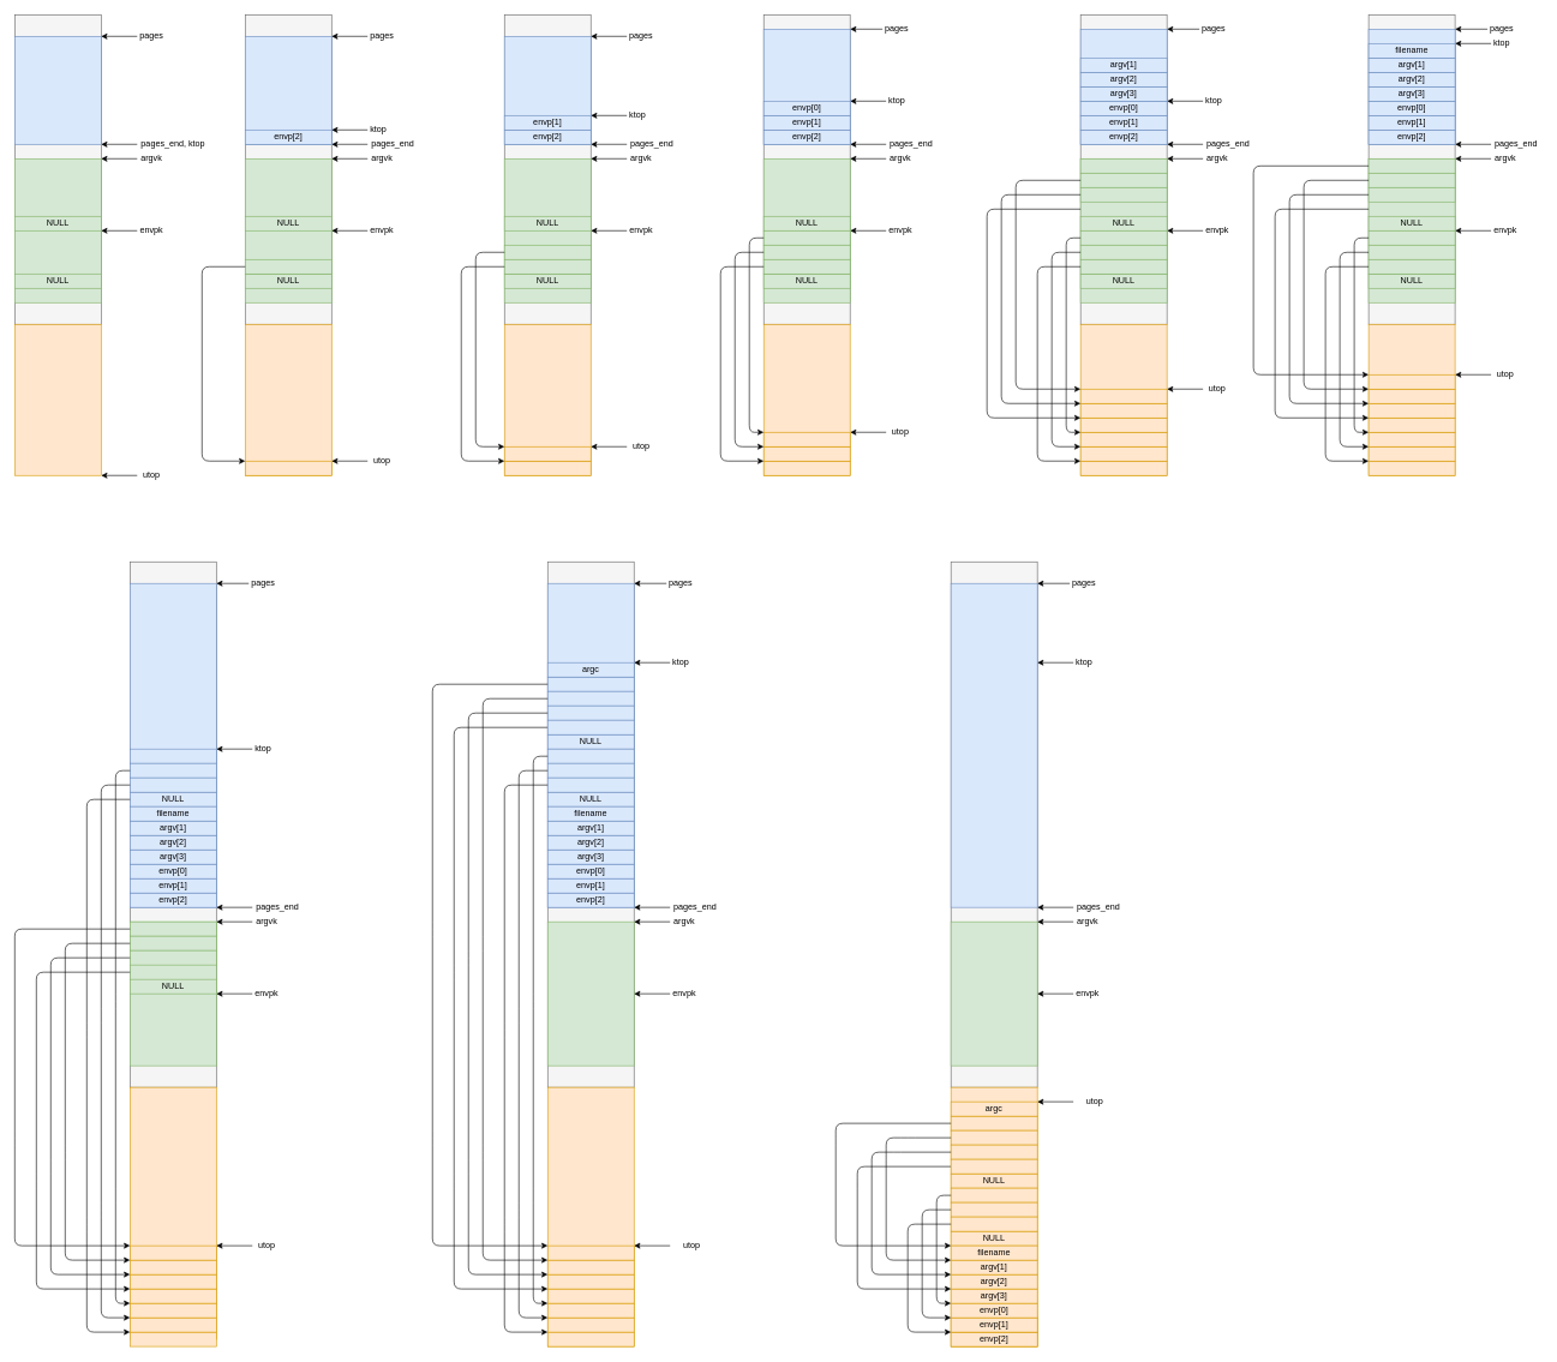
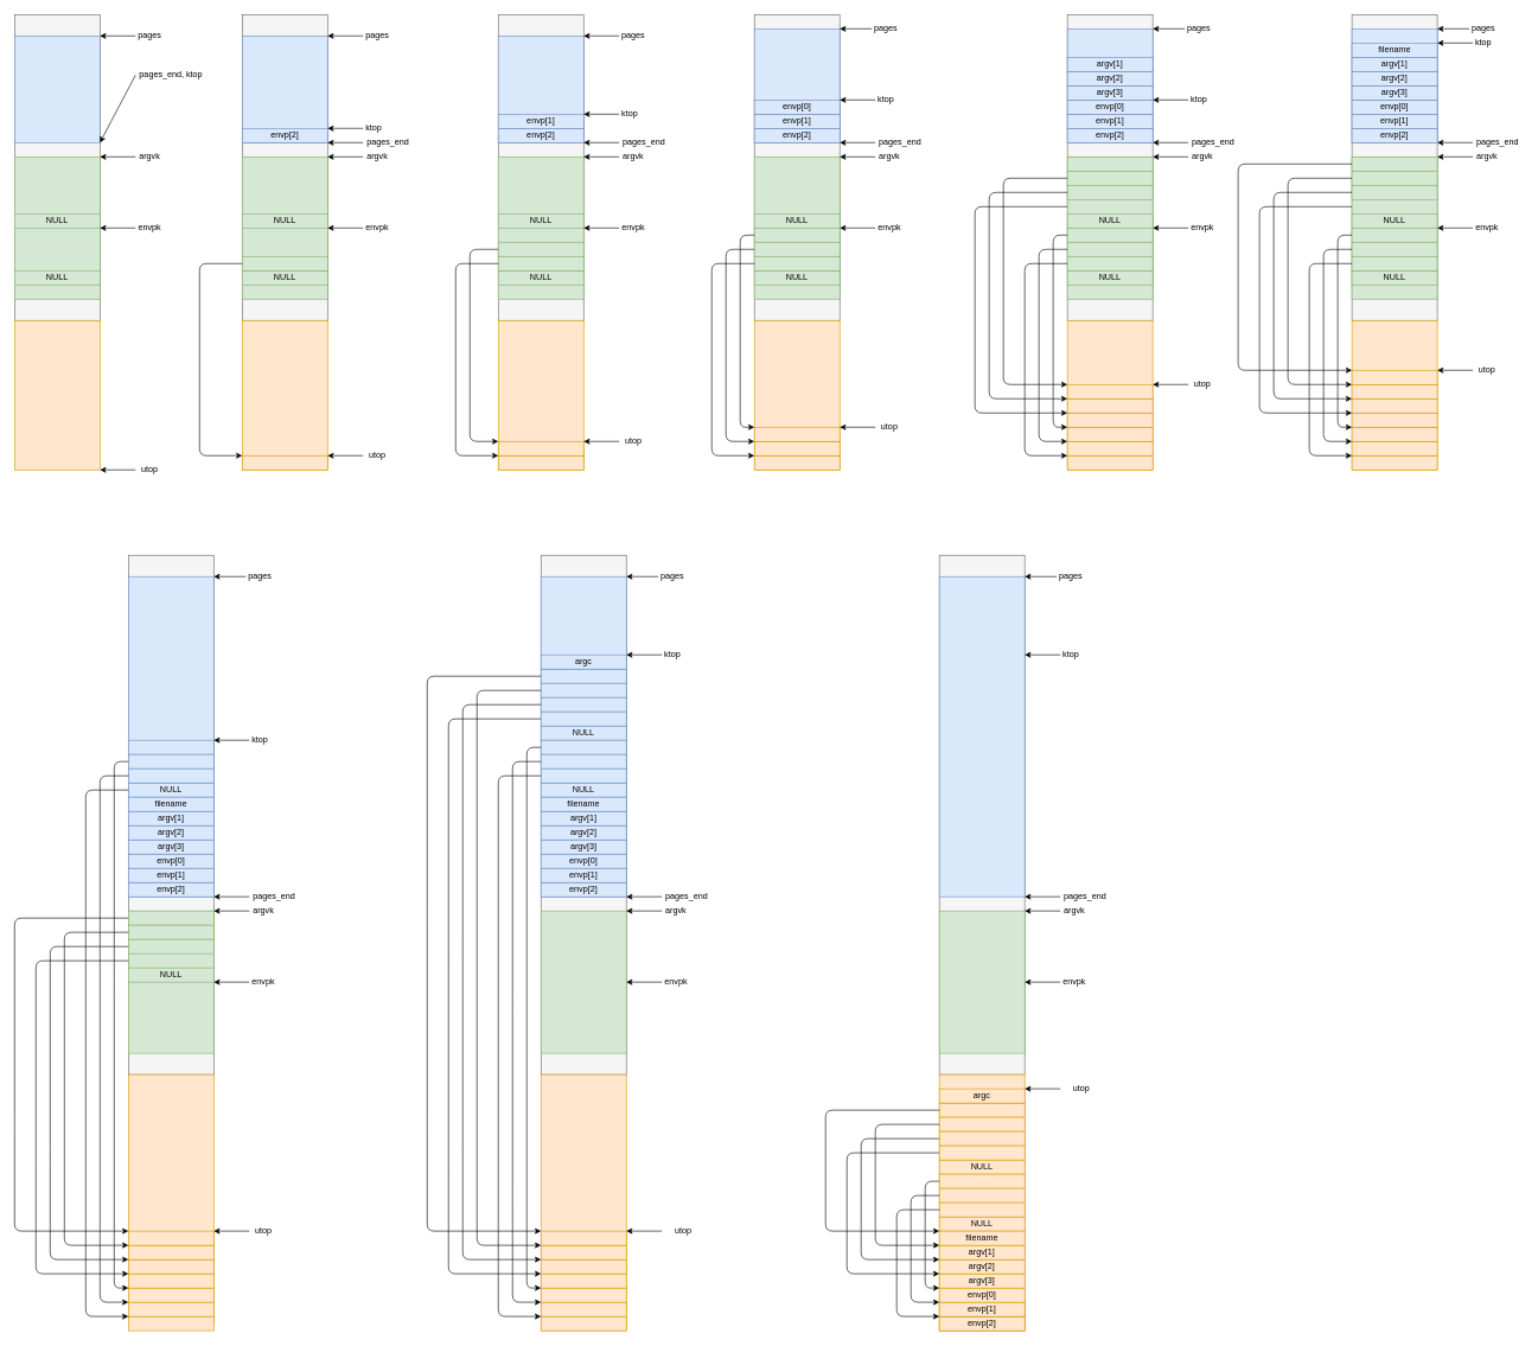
- <mxCell id="8" value="pages_end, ktop" style="text;html=1;strokeColor=none;fillColor=none;align=center;verticalAlign=middle;whiteSpace=wrap;rounded=0;" vertex="1" parent="1"><mxGeometry x="190" y="190" width="100" height="20" as="geometry" /></mxCell>
+ <mxCell id="8" value="pages_end, ktop" style="text;html=1;strokeColor=none;fillColor=none;align=center;verticalAlign=middle;whiteSpace=wrap;rounded=0;" vertex="1" parent="1"><mxGeometry x="190" y="95" width="100" height="20" as="geometry" /></mxCell>
